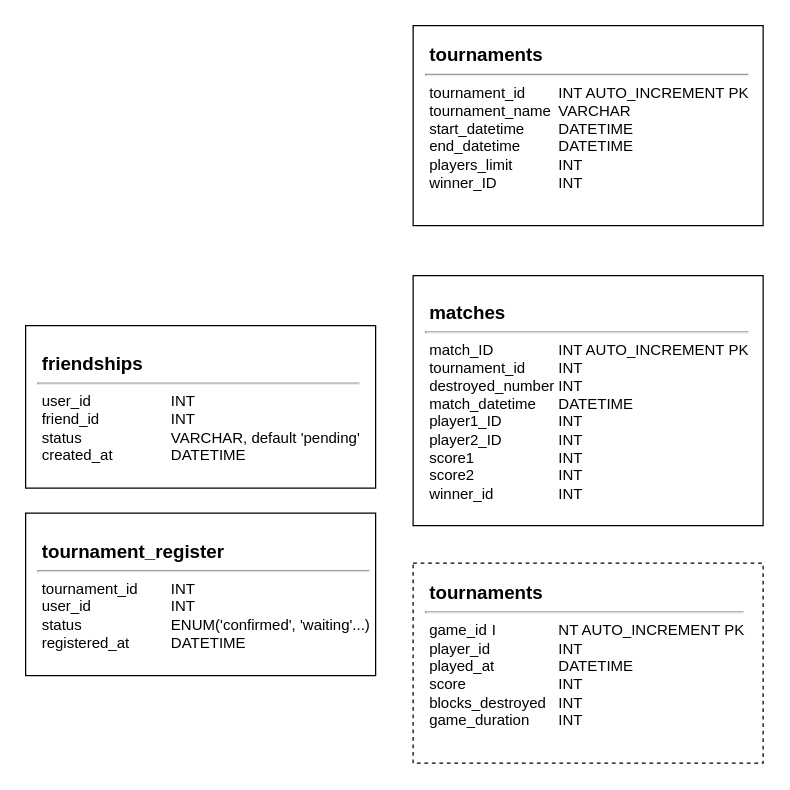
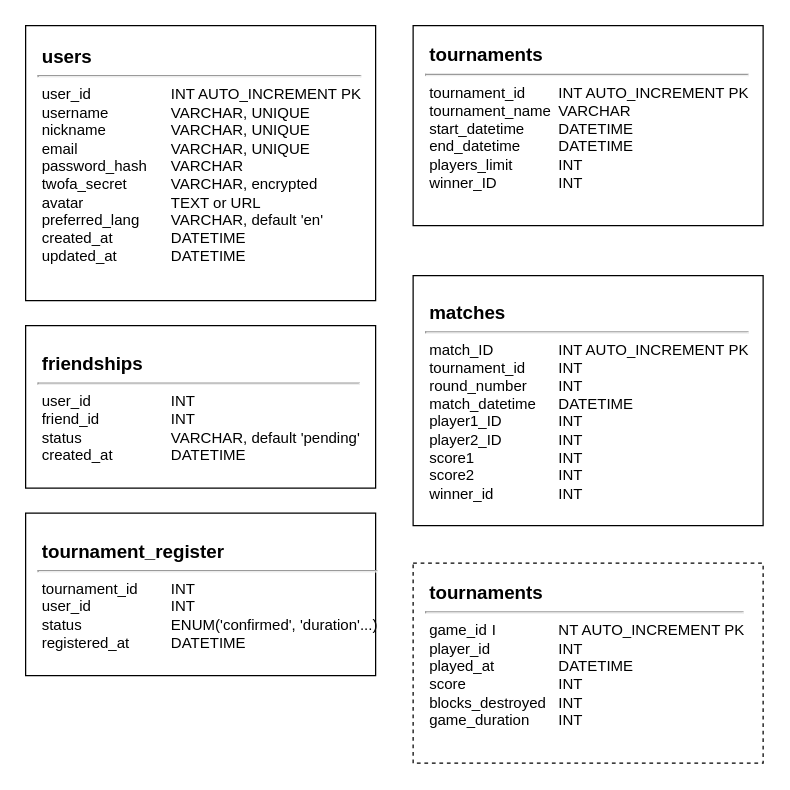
+ <mxCell id="2" value="&lt;div align=&quot;left&quot;&gt;&amp;nbsp;&lt;b&gt;&lt;font style=&quot;font-size: 15px;&quot;&gt;users&lt;/font&gt;&lt;/b&gt;&lt;hr&gt;&lt;/div&gt;&lt;div align=&quot;left&quot;&gt;&amp;nbsp;&lt;span style=&quot;color: light-dark(rgb(0, 0, 0), rgb(255, 255, 0));&quot;&gt;user_id&lt;span style=&quot;white-space: pre;&quot;&gt;&#09;&lt;/span&gt;&lt;/span&gt;&lt;span style=&quot;white-space: pre;&quot;&gt;&#09;&lt;span style=&quot;white-space: pre;&quot;&gt;&#09;&lt;/span&gt;&lt;/span&gt;&lt;font style=&quot;color: light-dark(rgb(0, 0, 0), rgb(255, 255, 0));&quot;&gt;INT AUTO_INCREMENT PK&lt;/font&gt;&lt;br&gt;&amp;nbsp;username&lt;span style=&quot;white-space: pre;&quot;&gt;&#09;&lt;/span&gt;&lt;span style=&quot;white-space: pre;&quot;&gt;&#09;&lt;/span&gt;&lt;font&gt;VARCHAR, UNIQUE&lt;/font&gt;&lt;/div&gt;&lt;div align=&quot;left&quot;&gt;&amp;nbsp;nickname&lt;span style=&quot;white-space: pre;&quot;&gt;&#09;&lt;span style=&quot;white-space: pre;&quot;&gt;&#09;&lt;/span&gt;&lt;/span&gt;&lt;font&gt;VARCHAR, UNIQUE&lt;/font&gt;&lt;br&gt;&amp;nbsp;email&lt;span style=&quot;white-space: pre;&quot;&gt;&#09;&lt;/span&gt;&lt;span style=&quot;white-space: pre;&quot;&gt;&#09;&lt;/span&gt;&lt;span style=&quot;white-space: pre;&quot;&gt;&#09;&lt;/span&gt;&lt;font&gt;VARCHAR, UNIQUE&lt;/font&gt;&lt;br&gt;&amp;nbsp;password_hash &lt;span style=&quot;white-space: pre;&quot;&gt;&#09;&lt;/span&gt;VARCHAR&lt;br&gt;&amp;nbsp;twofa_secret&amp;nbsp;&amp;nbsp; &lt;span style=&quot;white-space: pre;&quot;&gt;&#09;&lt;/span&gt;VARCHAR, encrypted&lt;br&gt;&amp;nbsp;avatar&amp;nbsp;&amp;nbsp;&amp;nbsp;&amp;nbsp;&amp;nbsp;&amp;nbsp;&amp;nbsp;&amp;nbsp; &lt;span style=&quot;white-space: pre;&quot;&gt;&#09;&lt;/span&gt;&lt;span style=&quot;white-space: pre;&quot;&gt;&#09;&lt;/span&gt;TEXT or URL&lt;br&gt;&amp;nbsp;preferred_lang &lt;span style=&quot;white-space: pre;&quot;&gt;&#09;&lt;/span&gt;VARCHAR, default 'en'&lt;br&gt;&amp;nbsp;created_at&amp;nbsp;&amp;nbsp;&amp;nbsp;&amp;nbsp;&lt;span style=&quot;white-space: pre;&quot;&gt;&#09;&lt;/span&gt; &lt;span style=&quot;white-space: pre;&quot;&gt;&#09;&lt;/span&gt;DATETIME&lt;br&gt;&amp;nbsp;updated_at&amp;nbsp;&amp;nbsp;&amp;nbsp;&amp;nbsp; &lt;span style=&quot;white-space: pre;&quot;&gt;&#09;&lt;/span&gt;DATETIME&lt;/div&gt;&lt;div align=&quot;left&quot;&gt;&lt;br&gt;&lt;/div&gt;" style="rounded=0;whiteSpace=wrap;html=1;align=left;glass=0;fontSize=12;spacingTop=2;spacing=10;" vertex="1" parent="1"><mxGeometry x="20" y="20" width="280" height="220" as="geometry" /></mxCell>
- <mxCell id="5" value="&lt;div align=&quot;left&quot;&gt;&amp;nbsp;&lt;b&gt;&lt;font style=&quot;font-size: 15px;&quot;&gt;matches&lt;/font&gt;&lt;/b&gt;&lt;hr&gt;&lt;/div&gt;&lt;div align=&quot;left&quot;&gt;&amp;nbsp;&lt;span style=&quot;color: light-dark(rgb(0, 0, 0), rgb(255, 255, 0));&quot;&gt;match_ID&lt;span style=&quot;white-space: pre;&quot;&gt;&#09;&lt;span style=&quot;white-space: pre;&quot;&gt;&#09;&lt;/span&gt;&lt;/span&gt;&lt;/span&gt;&lt;font style=&quot;color: light-dark(rgb(0, 0, 0), rgb(255, 255, 0));&quot;&gt;INT AUTO_INCREMENT PK&lt;/font&gt;&lt;br&gt;&amp;nbsp;tournament_id&lt;span style=&quot;white-space: pre;&quot;&gt;&#09;&lt;/span&gt;INT&lt;/div&gt;&lt;div align=&quot;left&quot;&gt;&amp;nbsp;destroyed_number&lt;span style=&quot;white-space: pre;&quot;&gt;&#09;&lt;/span&gt;&lt;span style=&quot;white-space: pre;&quot;&gt;INT&#09;&lt;/span&gt;&lt;/div&gt;&lt;div align=&quot;left&quot;&gt;&amp;nbsp;match_datetime&lt;span style=&quot;white-space: pre;&quot;&gt;&lt;span style=&quot;white-space: pre;&quot;&gt;&#09;&lt;/span&gt;&lt;/span&gt;&lt;font&gt;DATETIME&lt;/font&gt;&lt;br&gt;&amp;nbsp;player1_ID&lt;span style=&quot;white-space: pre;&quot;&gt;&#09;&lt;/span&gt;&lt;span style=&quot;white-space: pre;&quot;&gt;&#09;INT&lt;/span&gt;&lt;br&gt;&amp;nbsp;player2_ID&lt;span style=&quot;white-space: pre;&quot;&gt;&#09;&lt;/span&gt;&lt;span style=&quot;white-space: pre;&quot;&gt;&#09;&lt;/span&gt;INT&lt;br&gt;&amp;nbsp;score1&lt;span style=&quot;white-space: pre;&quot;&gt;&#09;&lt;/span&gt; &amp;nbsp; &lt;span style=&quot;white-space: pre;&quot;&gt;&#09;&lt;span style=&quot;white-space: pre;&quot;&gt;&#09;&lt;/span&gt;INT&lt;/span&gt;&lt;br&gt;&lt;/div&gt;&lt;div align=&quot;left&quot;&gt;&amp;nbsp;score2&lt;span style=&quot;white-space: pre;&quot;&gt;&#09;&lt;/span&gt;&lt;span style=&quot;white-space: pre;&quot;&gt;&#09;&lt;/span&gt;&lt;span style=&quot;white-space: pre;&quot;&gt;&#09;&lt;/span&gt;INT&lt;/div&gt;&lt;div align=&quot;left&quot;&gt;&amp;nbsp;winner_id&lt;span style=&quot;white-space: pre;&quot;&gt;&#09;&lt;/span&gt;&lt;span style=&quot;white-space: pre;&quot;&gt;&#09;&lt;/span&gt;INT&lt;/div&gt;" style="rounded=0;whiteSpace=wrap;html=1;align=left;glass=0;fontSize=12;spacingTop=2;spacing=10;" vertex="1" parent="1"><mxGeometry x="330" y="220" width="280" height="200" as="geometry" /></mxCell>
+ <mxCell id="5" value="&lt;div align=&quot;left&quot;&gt;&amp;nbsp;&lt;b&gt;&lt;font style=&quot;font-size: 15px;&quot;&gt;matches&lt;/font&gt;&lt;/b&gt;&lt;hr&gt;&lt;/div&gt;&lt;div align=&quot;left&quot;&gt;&amp;nbsp;&lt;span style=&quot;color: light-dark(rgb(0, 0, 0), rgb(255, 255, 0));&quot;&gt;match_ID&lt;span style=&quot;white-space: pre;&quot;&gt;&#09;&lt;span style=&quot;white-space: pre;&quot;&gt;&#09;&lt;/span&gt;&lt;/span&gt;&lt;/span&gt;&lt;font style=&quot;color: light-dark(rgb(0, 0, 0), rgb(255, 255, 0));&quot;&gt;INT AUTO_INCREMENT PK&lt;/font&gt;&lt;br&gt;&amp;nbsp;tournament_id&lt;span style=&quot;white-space: pre;&quot;&gt;&#09;&lt;/span&gt;INT&lt;/div&gt;&lt;div align=&quot;left&quot;&gt;&amp;nbsp;round_number&lt;span style=&quot;white-space: pre;&quot;&gt;&#09;&lt;/span&gt;&lt;span style=&quot;white-space: pre;&quot;&gt;INT&#09;&lt;/span&gt;&lt;/div&gt;&lt;div align=&quot;left&quot;&gt;&amp;nbsp;match_datetime&lt;span style=&quot;white-space: pre;&quot;&gt;&lt;span style=&quot;white-space: pre;&quot;&gt;&#09;&lt;/span&gt;&lt;/span&gt;&lt;font&gt;DATETIME&lt;/font&gt;&lt;br&gt;&amp;nbsp;player1_ID&lt;span style=&quot;white-space: pre;&quot;&gt;&#09;&lt;/span&gt;&lt;span style=&quot;white-space: pre;&quot;&gt;&#09;INT&lt;/span&gt;&lt;br&gt;&amp;nbsp;player2_ID&lt;span style=&quot;white-space: pre;&quot;&gt;&#09;&lt;/span&gt;&lt;span style=&quot;white-space: pre;&quot;&gt;&#09;&lt;/span&gt;INT&lt;br&gt;&amp;nbsp;score1&lt;span style=&quot;white-space: pre;&quot;&gt;&#09;&lt;/span&gt; &amp;nbsp; &lt;span style=&quot;white-space: pre;&quot;&gt;&#09;&lt;span style=&quot;white-space: pre;&quot;&gt;&#09;&lt;/span&gt;INT&lt;/span&gt;&lt;br&gt;&lt;/div&gt;&lt;div align=&quot;left&quot;&gt;&amp;nbsp;score2&lt;span style=&quot;white-space: pre;&quot;&gt;&#09;&lt;/span&gt;&lt;span style=&quot;white-space: pre;&quot;&gt;&#09;&lt;/span&gt;&lt;span style=&quot;white-space: pre;&quot;&gt;&#09;&lt;/span&gt;INT&lt;/div&gt;&lt;div align=&quot;left&quot;&gt;&amp;nbsp;winner_id&lt;span style=&quot;white-space: pre;&quot;&gt;&#09;&lt;/span&gt;&lt;span style=&quot;white-space: pre;&quot;&gt;&#09;&lt;/span&gt;INT&lt;/div&gt;" style="rounded=0;whiteSpace=wrap;html=1;align=left;glass=0;fontSize=12;spacingTop=2;spacing=10;" vertex="1" parent="1"><mxGeometry x="330" y="220" width="280" height="200" as="geometry" /></mxCell>
- <mxCell id="6" value="&lt;div align=&quot;left&quot;&gt;&amp;nbsp;&lt;b&gt;&lt;font style=&quot;font-size: 15px;&quot;&gt;tournament_register&lt;/font&gt;&lt;/b&gt;&lt;hr&gt;&lt;/div&gt;&lt;div align=&quot;left&quot;&gt;&amp;nbsp;tournament_id&lt;i&gt;&lt;span style=&quot;white-space: pre;&quot;&gt;&#09;&lt;/span&gt;&lt;/i&gt;INT&lt;br&gt;&amp;nbsp;user_id&lt;span style=&quot;white-space: pre;&quot;&gt;&#09;&lt;/span&gt;&lt;span style=&quot;white-space: pre;&quot;&gt;&#09;&lt;/span&gt;&lt;i&gt;&lt;font&gt;&lt;span style=&quot;white-space: pre;&quot;&gt;&#09;&lt;/span&gt;&lt;/font&gt;&lt;/i&gt;&lt;font&gt;INT&lt;/font&gt;&lt;/div&gt;&lt;div align=&quot;left&quot;&gt;&amp;nbsp;status&lt;span style=&quot;white-space: pre;&quot;&gt;&lt;span style=&quot;white-space: pre;&quot;&gt;&#09;&lt;/span&gt;&lt;/span&gt;&lt;font&gt;&lt;span style=&quot;white-space: pre;&quot;&gt;&#09;&lt;/span&gt;&lt;span style=&quot;white-space: pre;&quot;&gt;&#09;ENUM('confirmed', 'waiting'...)&lt;/span&gt;&lt;/font&gt;&lt;br&gt;&amp;nbsp;registered_at&lt;span style=&quot;white-space: pre;&quot;&gt;&#09;&lt;/span&gt;&lt;span style=&quot;white-space: pre;&quot;&gt;&#09;&lt;/span&gt;&lt;font&gt;DATETIME&lt;/font&gt;&lt;br&gt;&lt;/div&gt;" style="rounded=0;whiteSpace=wrap;html=1;align=left;glass=0;fontSize=12;spacingTop=2;spacing=10;" vertex="1" parent="1"><mxGeometry x="20" y="410" width="280" height="130" as="geometry" /></mxCell>
+ <mxCell id="6" value="&lt;div align=&quot;left&quot;&gt;&amp;nbsp;&lt;b&gt;&lt;font style=&quot;font-size: 15px;&quot;&gt;tournament_register&lt;/font&gt;&lt;/b&gt;&lt;hr&gt;&lt;/div&gt;&lt;div align=&quot;left&quot;&gt;&amp;nbsp;tournament_id&lt;i&gt;&lt;span style=&quot;white-space: pre;&quot;&gt;&#09;&lt;/span&gt;&lt;/i&gt;INT&lt;br&gt;&amp;nbsp;user_id&lt;span style=&quot;white-space: pre;&quot;&gt;&#09;&lt;/span&gt;&lt;span style=&quot;white-space: pre;&quot;&gt;&#09;&lt;/span&gt;&lt;i&gt;&lt;font&gt;&lt;span style=&quot;white-space: pre;&quot;&gt;&#09;&lt;/span&gt;&lt;/font&gt;&lt;/i&gt;&lt;font&gt;INT&lt;/font&gt;&lt;/div&gt;&lt;div align=&quot;left&quot;&gt;&amp;nbsp;status&lt;span style=&quot;white-space: pre;&quot;&gt;&lt;span style=&quot;white-space: pre;&quot;&gt;&#09;&lt;/span&gt;&lt;/span&gt;&lt;font&gt;&lt;span style=&quot;white-space: pre;&quot;&gt;&#09;&lt;/span&gt;&lt;span style=&quot;white-space: pre;&quot;&gt;&#09;ENUM('confirmed', 'duration'...)&lt;/span&gt;&lt;/font&gt;&lt;br&gt;&amp;nbsp;registered_at&lt;span style=&quot;white-space: pre;&quot;&gt;&#09;&lt;/span&gt;&lt;span style=&quot;white-space: pre;&quot;&gt;&#09;&lt;/span&gt;&lt;font&gt;DATETIME&lt;/font&gt;&lt;br&gt;&lt;/div&gt;" style="rounded=0;whiteSpace=wrap;html=1;align=left;glass=0;fontSize=12;spacingTop=2;spacing=10;" vertex="1" parent="1"><mxGeometry x="20" y="410" width="280" height="130" as="geometry" /></mxCell>
